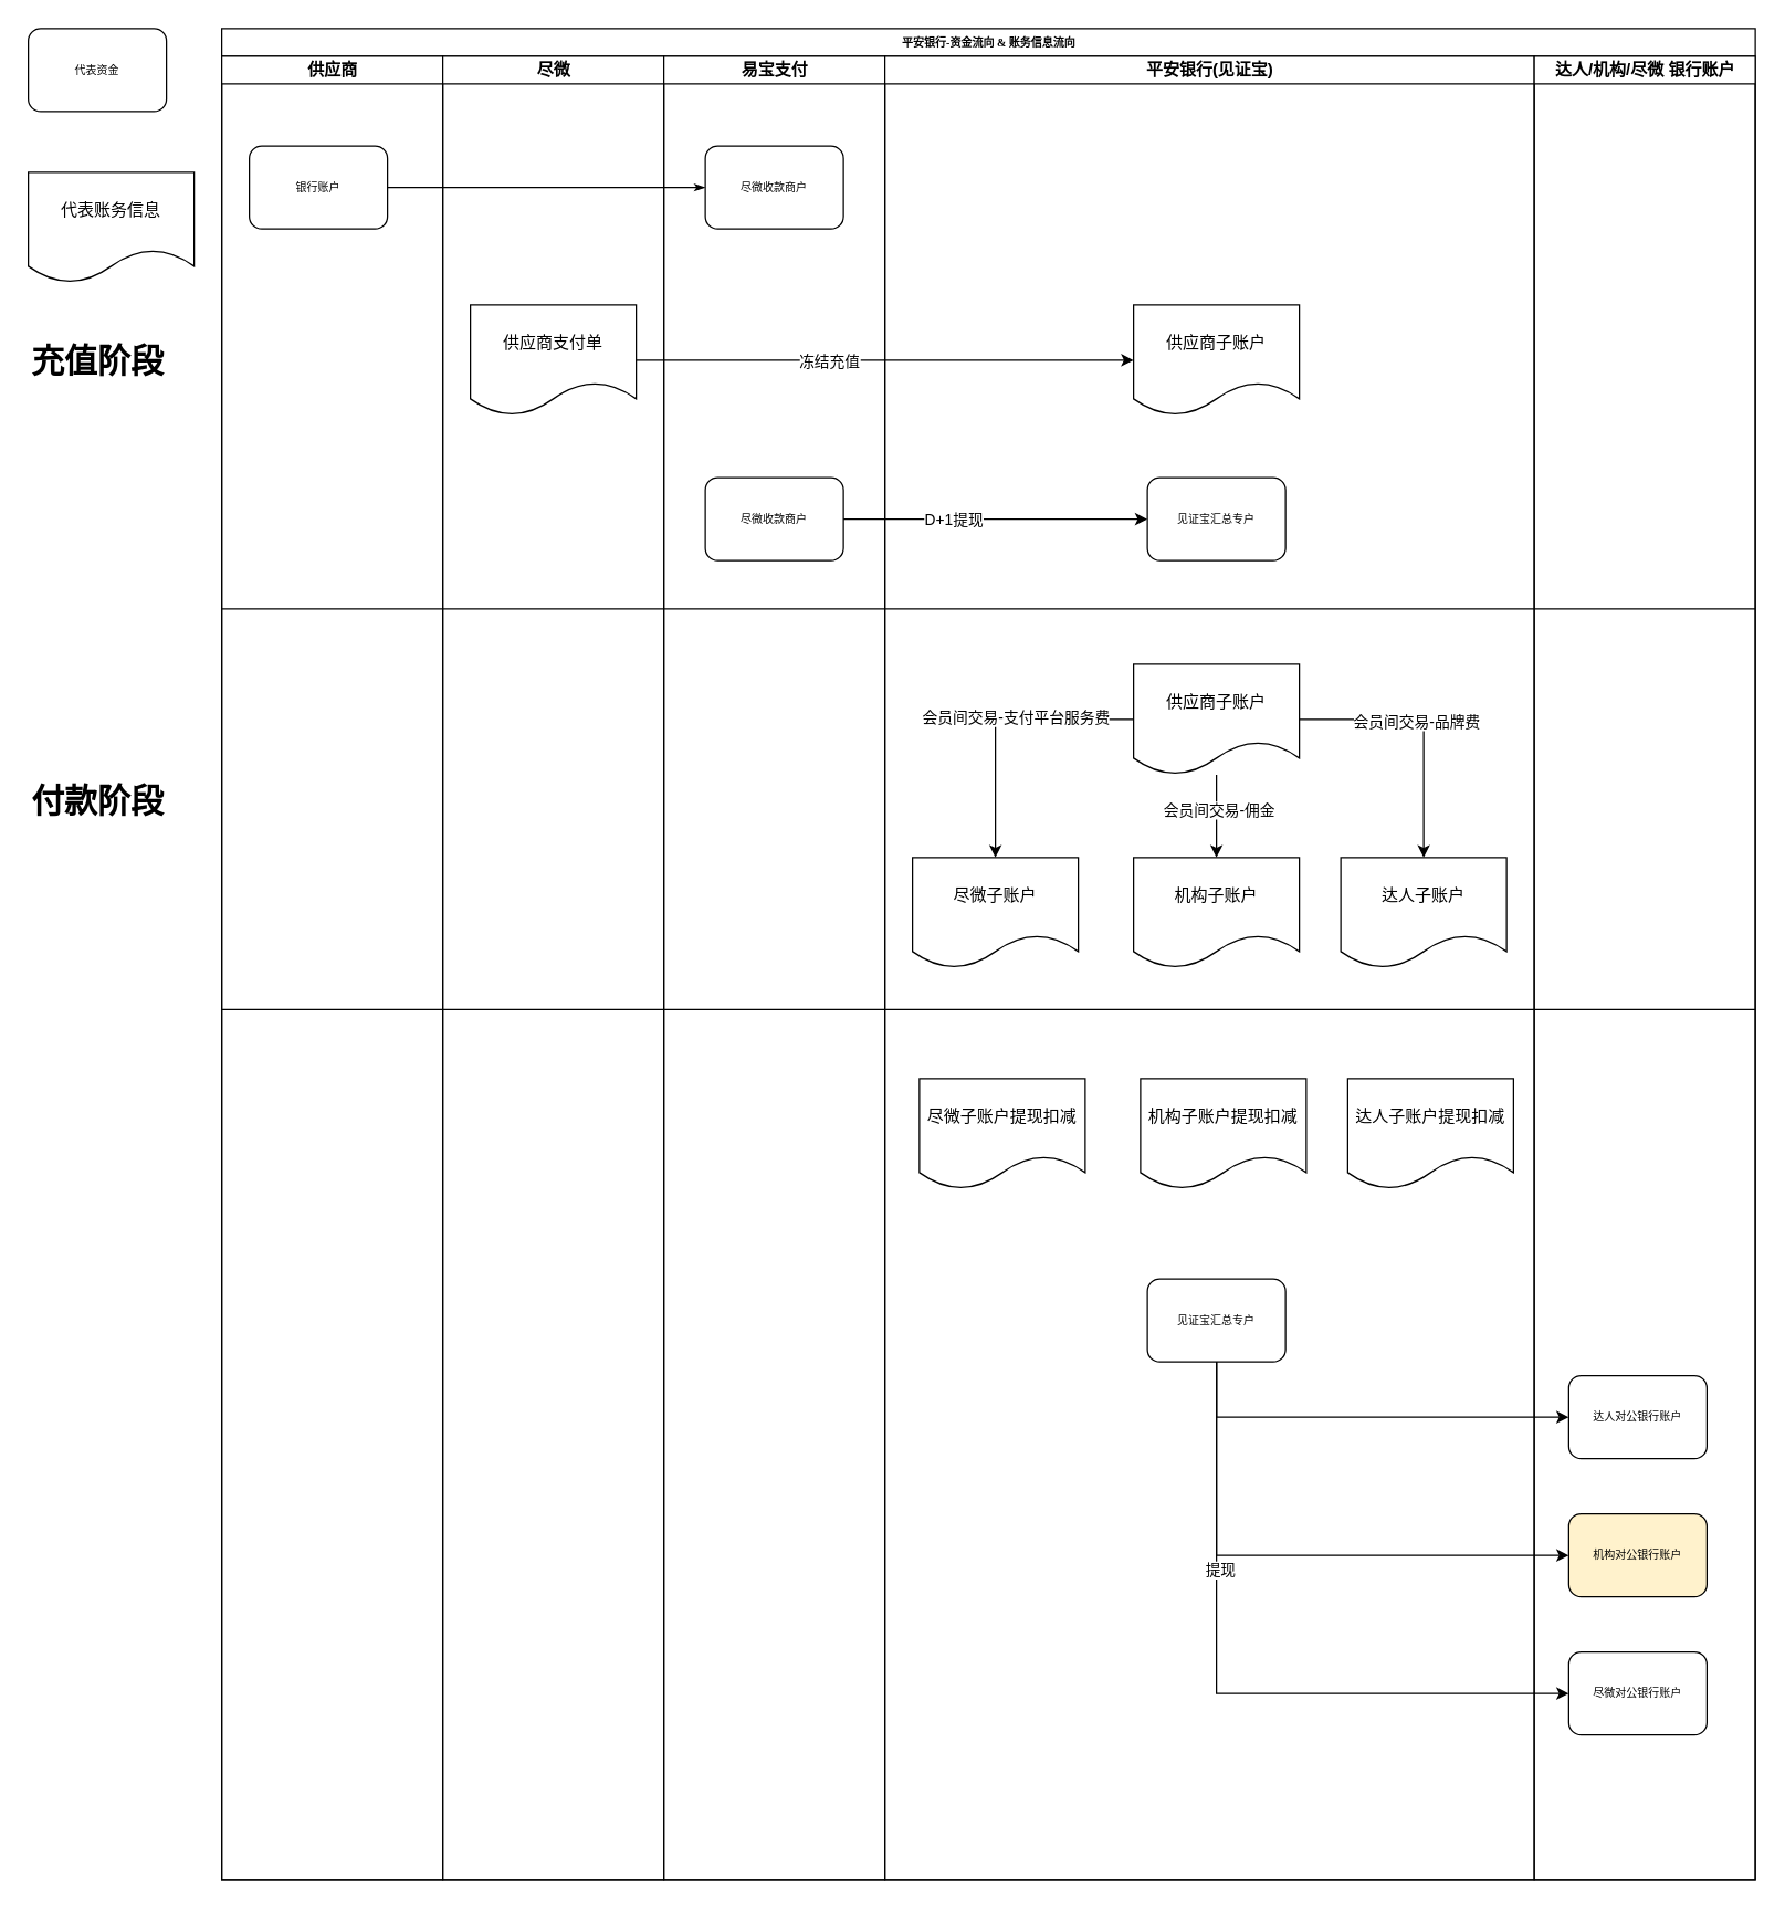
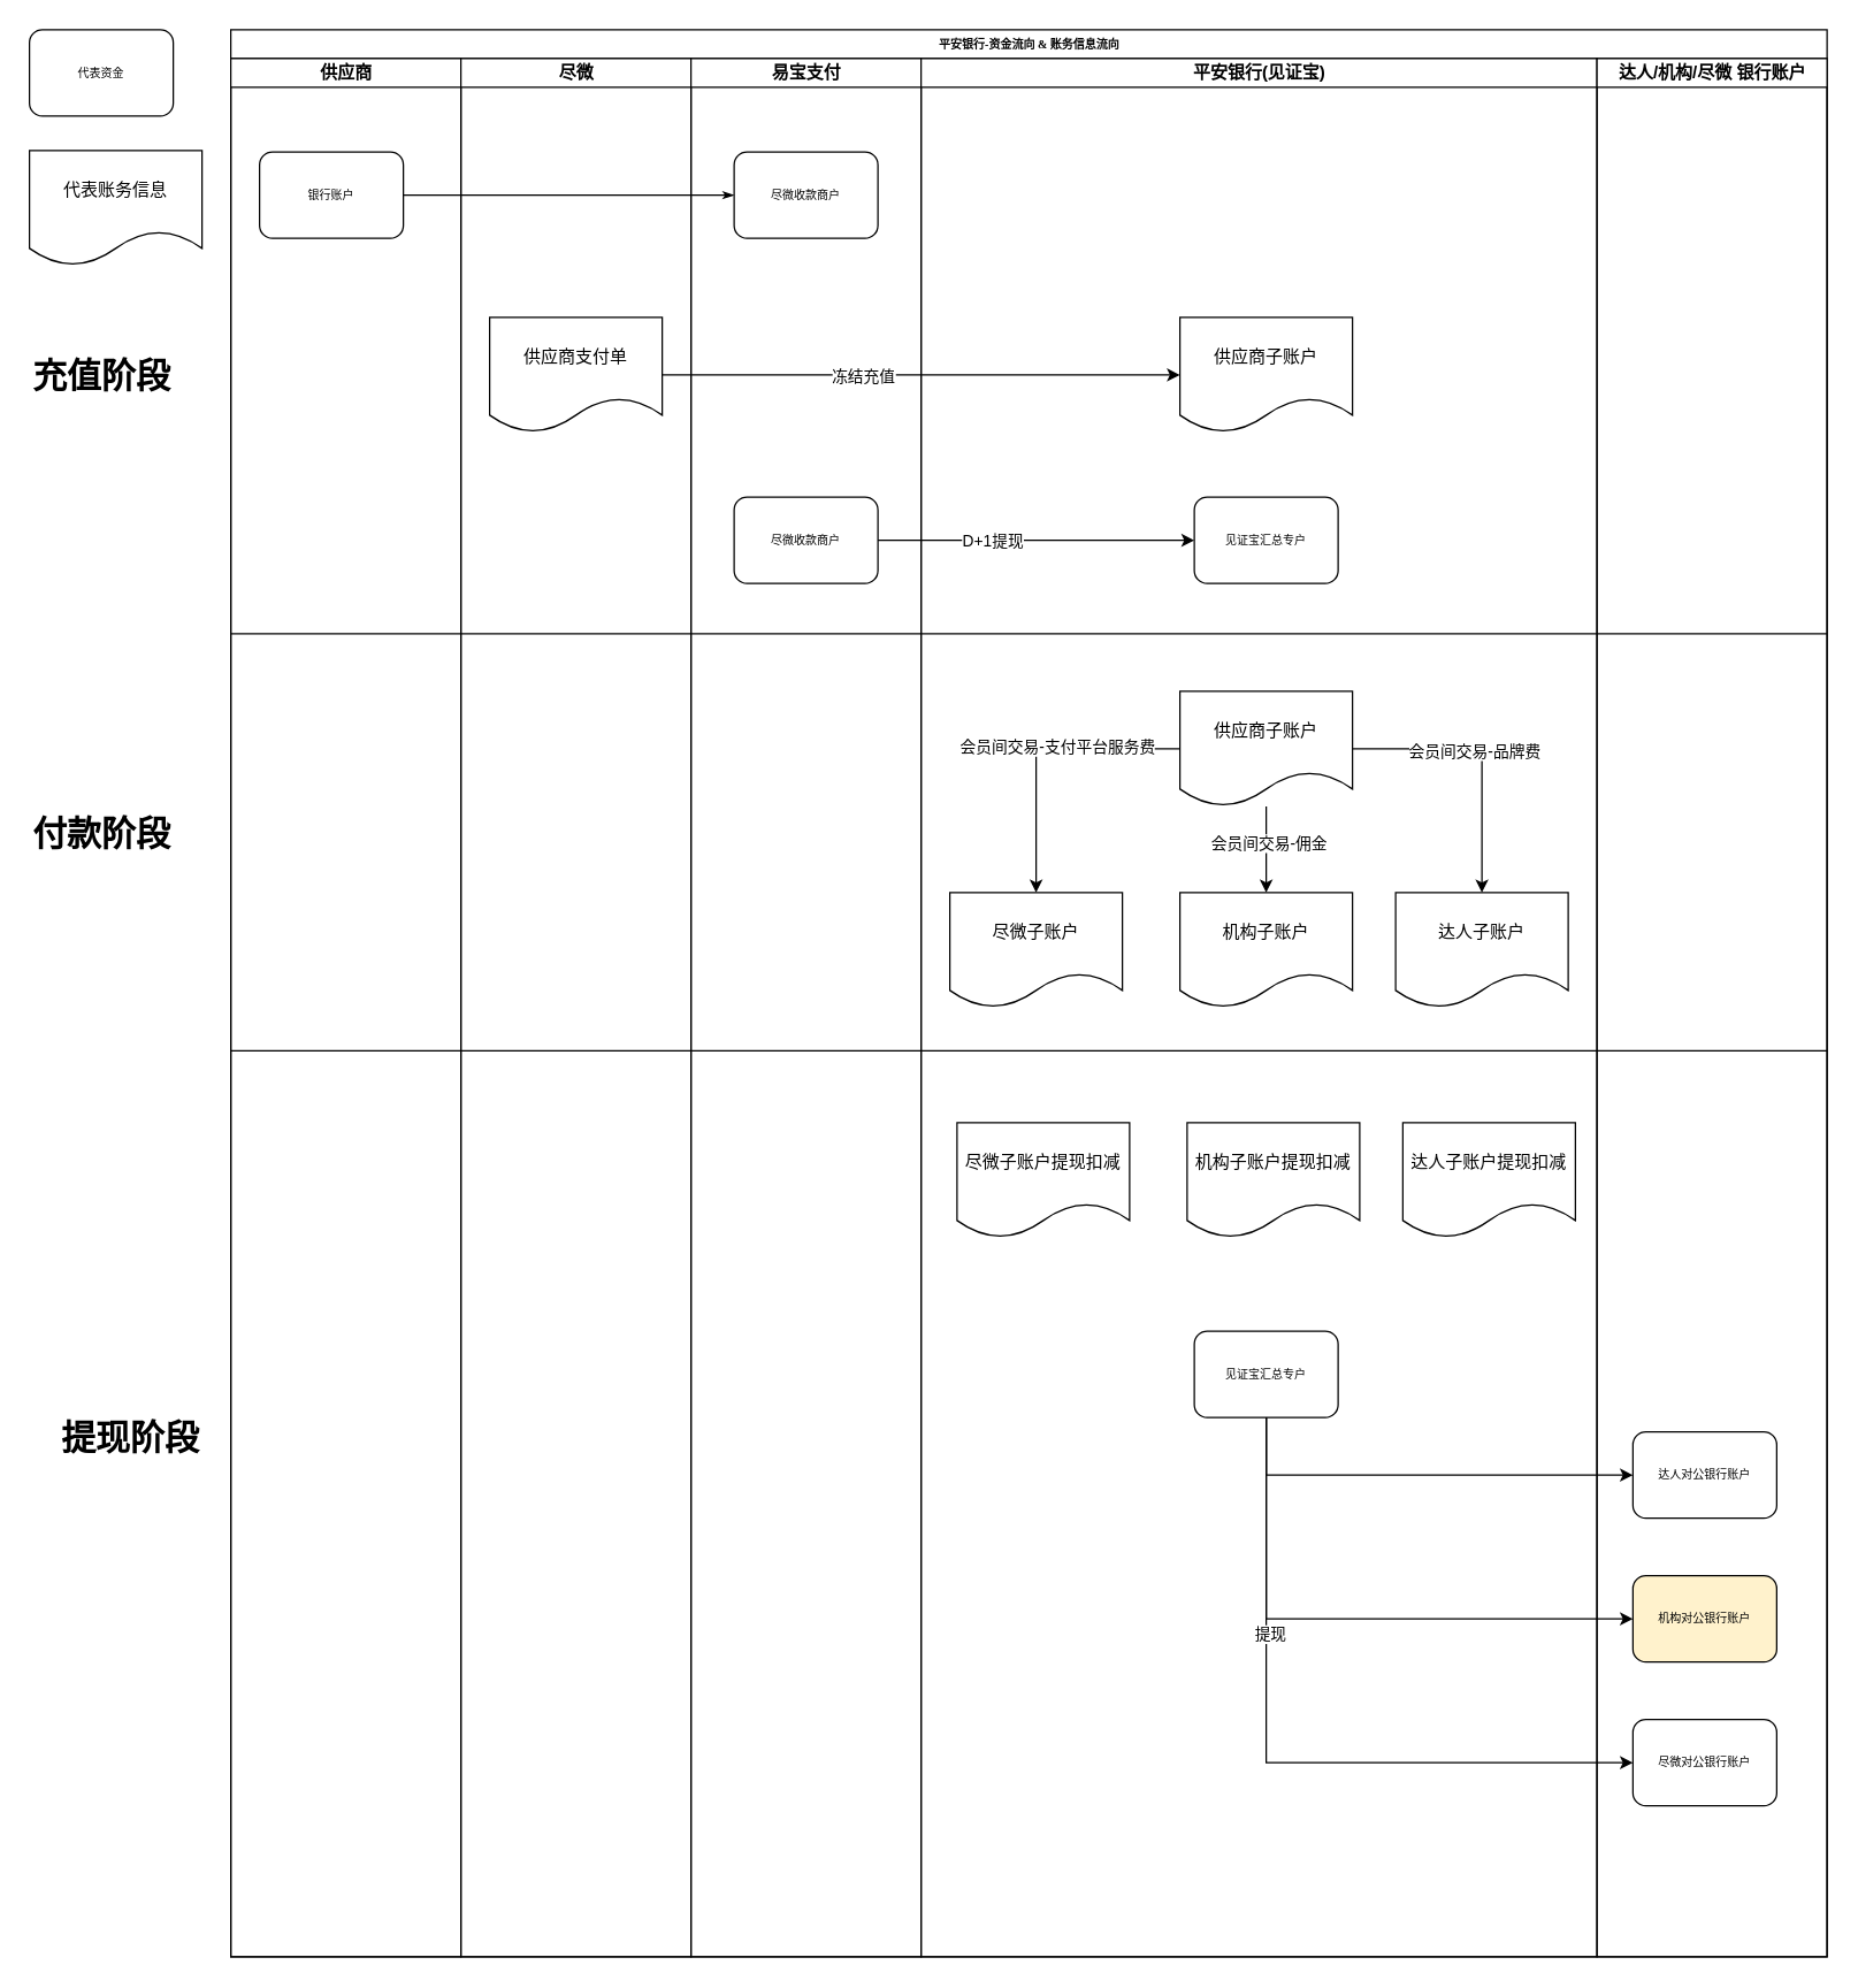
- <mxCell id="46" value="代表账务信息" style="shape=document;whiteSpace=wrap;html=1;boundedLbl=1;" vertex="1" parent="1"><mxGeometry x="20" y="124" width="120" height="80" as="geometry" /></mxCell>
+ <mxCell id="46" value="代表账务信息" style="shape=document;whiteSpace=wrap;html=1;boundedLbl=1;" vertex="1" parent="1"><mxGeometry x="20" y="104" width="120" height="80" as="geometry" /></mxCell>
+ <mxCell id="44" value="提现阶段" style="text;strokeColor=none;fillColor=none;html=1;fontSize=24;fontStyle=1;verticalAlign=middle;align=center;" parent="1" vertex="1"><mxGeometry x="40" y="980" width="100" height="40" as="geometry" /></mxCell>
